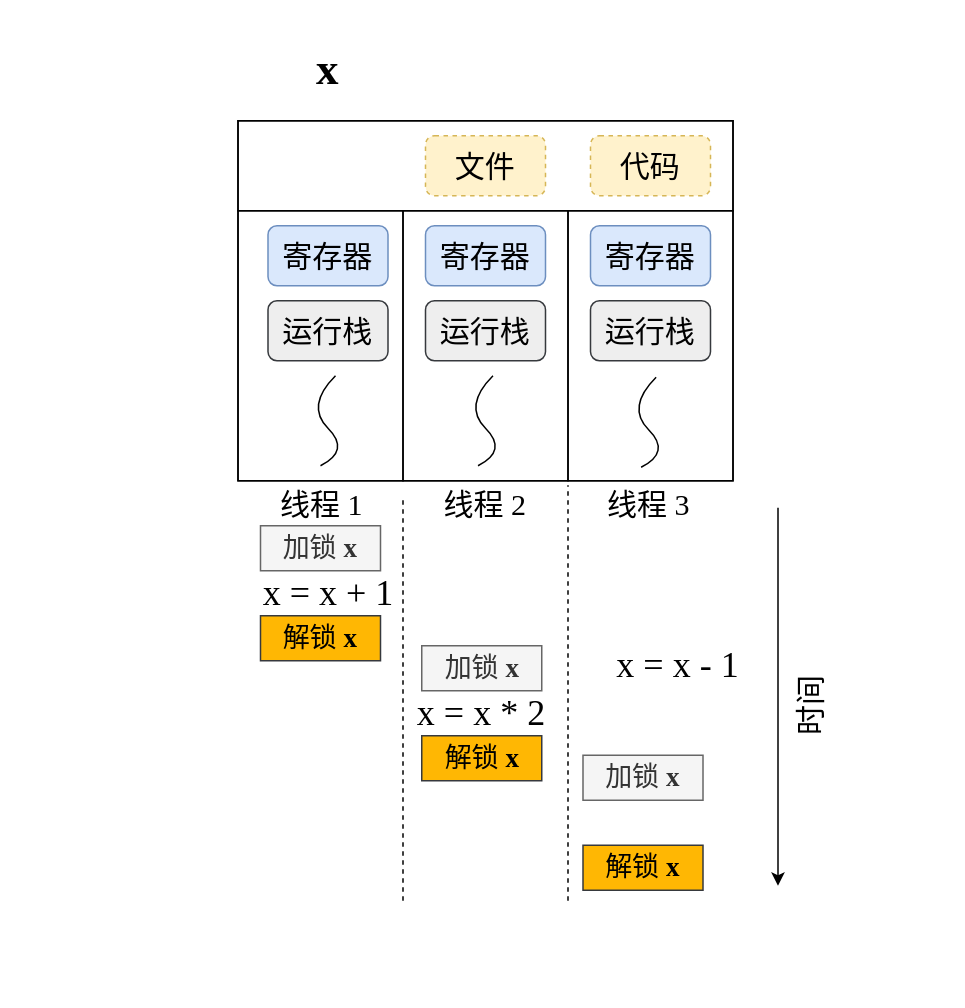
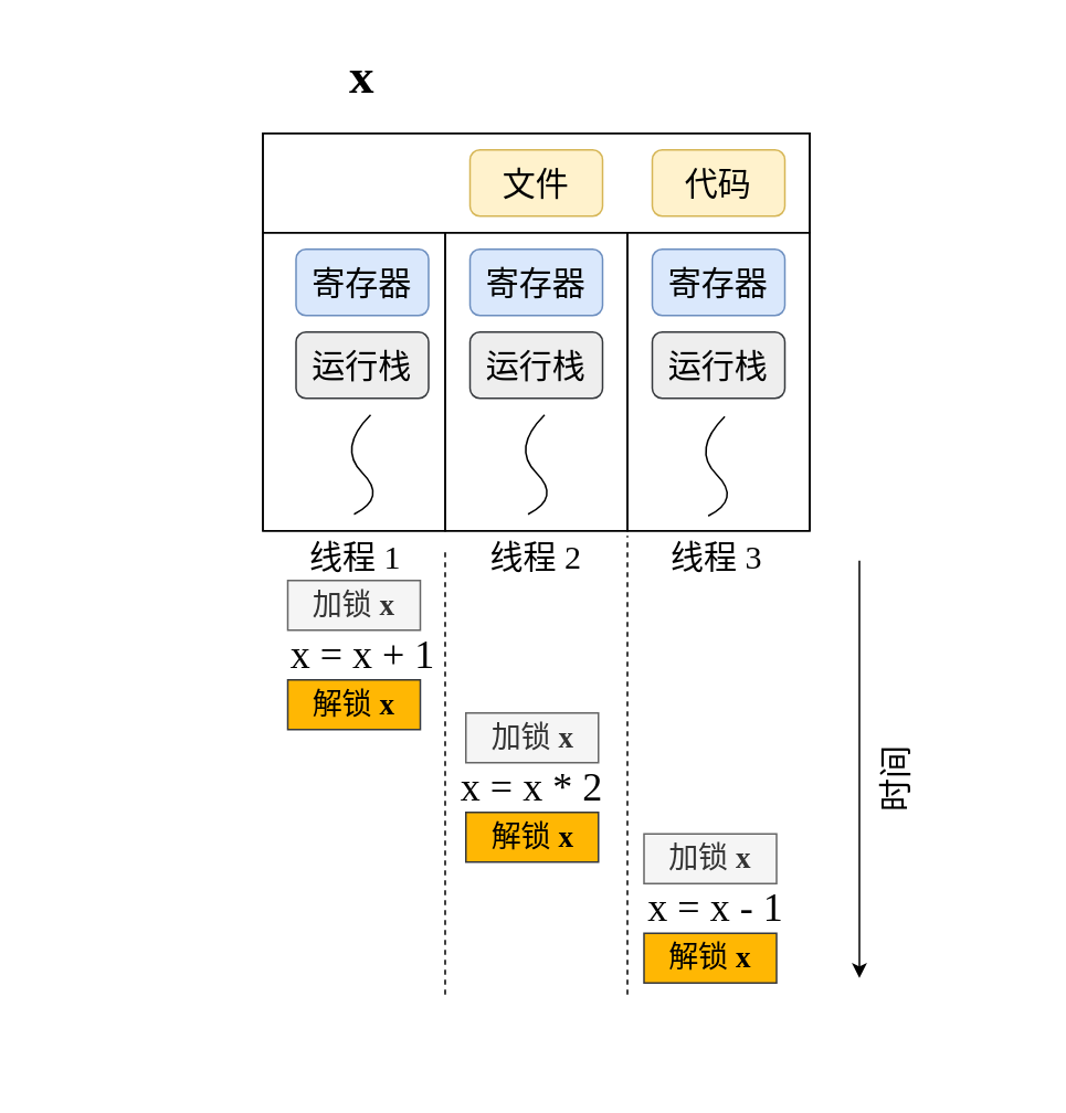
- <mxCell id="7" value="文件" style="rounded=1;whiteSpace=wrap;html=1;fillColor=#fff2cc;strokeColor=#d6b656;fontSize=20;fontFamily=Times New Roman;dashed=1;" parent="1" vertex="1"><mxGeometry x="283" y="90" width="80" height="40" as="geometry" /></mxCell>
+ <mxCell id="7" value="文件" style="rounded=1;whiteSpace=wrap;html=1;fillColor=#fff2cc;strokeColor=#d6b656;fontSize=20;fontFamily=Times New Roman;" parent="1" vertex="1"><mxGeometry x="283" y="90" width="80" height="40" as="geometry" /></mxCell>
- <mxCell id="9" value="代码" style="rounded=1;whiteSpace=wrap;html=1;fillColor=#fff2cc;strokeColor=#d6b656;fontSize=20;fontFamily=Times New Roman;dashed=1;" parent="1" vertex="1"><mxGeometry x="393" y="90" width="80" height="40" as="geometry" /></mxCell>
+ <mxCell id="9" value="代码" style="rounded=1;whiteSpace=wrap;html=1;fillColor=#fff2cc;strokeColor=#d6b656;fontSize=20;fontFamily=Times New Roman;" parent="1" vertex="1"><mxGeometry x="393" y="90" width="80" height="40" as="geometry" /></mxCell>
- <mxCell id="22" value="x = x - 1" style="text;html=1;strokeColor=none;fillColor=none;align=center;verticalAlign=middle;whiteSpace=wrap;rounded=0;fontSize=24;fontFamily=Times New Roman;" parent="1" vertex="1"><mxGeometry x="404.25" y="428" width="95" height="30" as="geometry" /></mxCell>
+ <mxCell id="22" value="x = x - 1" style="text;html=1;strokeColor=none;fillColor=none;align=center;verticalAlign=middle;whiteSpace=wrap;rounded=0;fontSize=24;fontFamily=Times New Roman;" parent="1" vertex="1"><mxGeometry x="384.25" y="533" width="95" height="30" as="geometry" /></mxCell>
